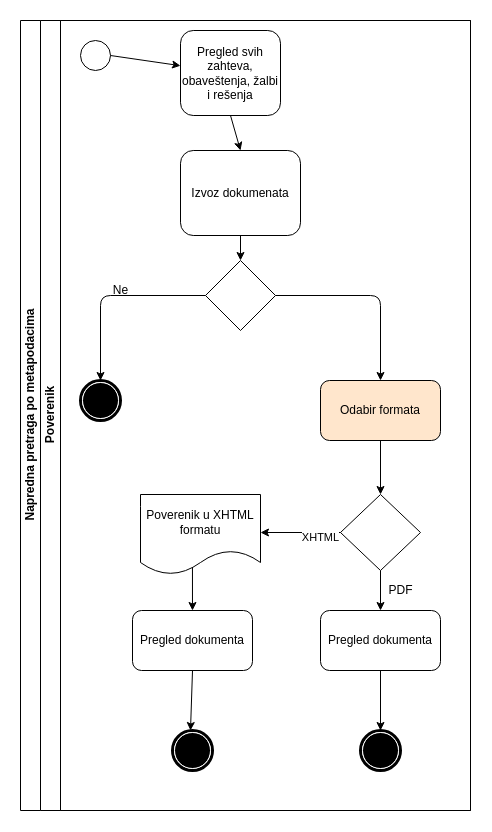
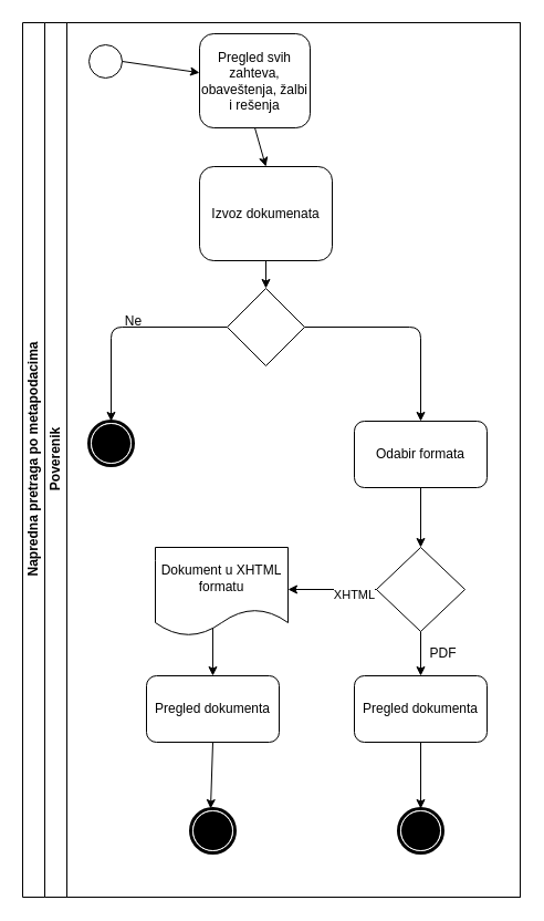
- <mxCell id="11" value="Odabir formata" style="rounded=1;whiteSpace=wrap;html=1;fillColor=#ffe6cc;" vertex="1" parent="3"><mxGeometry x="280" y="360" width="120" height="60" as="geometry" /></mxCell>
+ <mxCell id="11" value="Odabir formata" style="rounded=1;whiteSpace=wrap;html=1;" vertex="1" parent="3"><mxGeometry x="280" y="360" width="120" height="60" as="geometry" /></mxCell>
- <mxCell id="16" value="Poverenik u XHTML formatu" style="shape=document;whiteSpace=wrap;html=1;boundedLbl=1;" vertex="1" parent="3"><mxGeometry x="100" y="474" width="120" height="80" as="geometry" /></mxCell>
+ <mxCell id="16" value="Dokument u XHTML formatu" style="shape=document;whiteSpace=wrap;html=1;boundedLbl=1;" vertex="1" parent="3"><mxGeometry x="100" y="474" width="120" height="80" as="geometry" /></mxCell>
